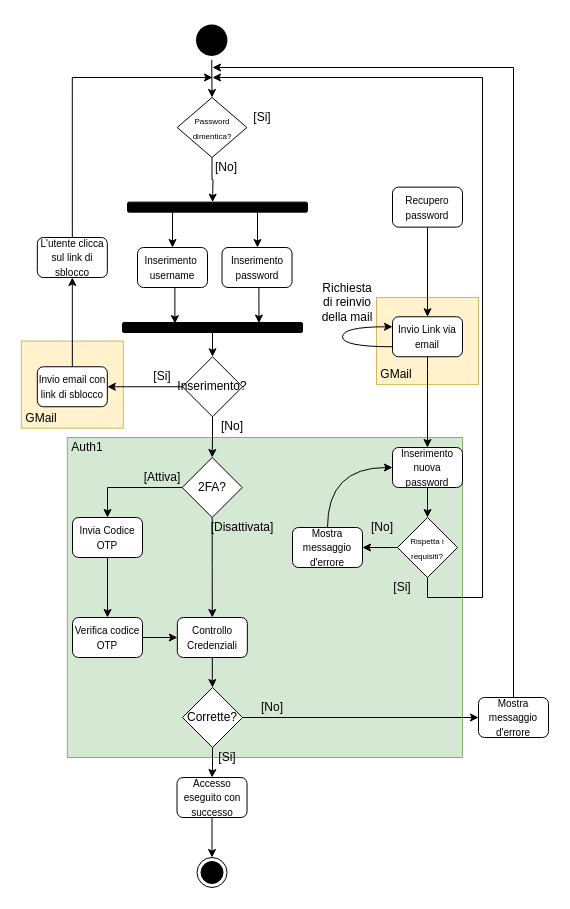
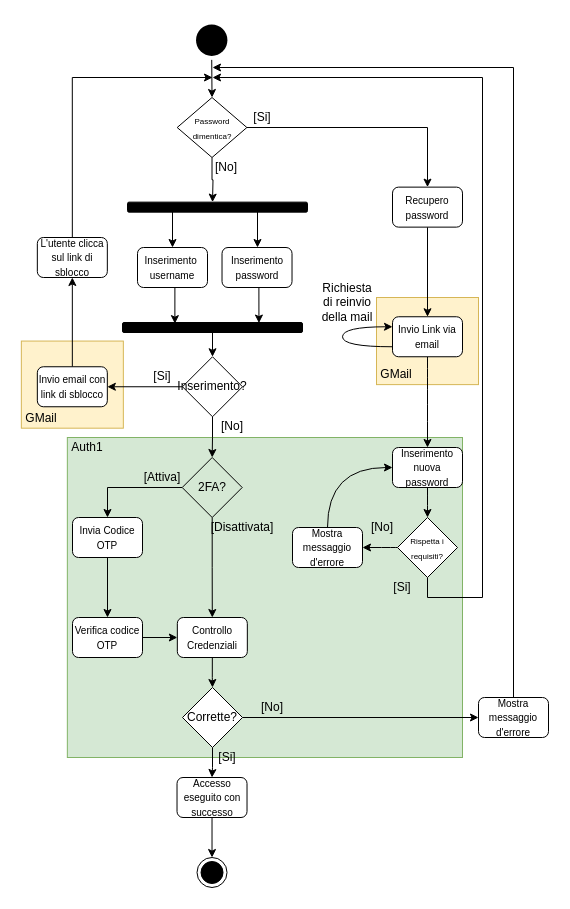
+ <mxCell id="10" style="edgeStyle=orthogonalEdgeStyle;rounded=0;orthogonalLoop=1;jettySize=auto;html=1;exitX=1;exitY=0.5;exitDx=0;exitDy=0;entryX=0.5;entryY=0;entryDx=0;entryDy=0;startArrow=none;startFill=0;endArrow=classic;endFill=1;" edge="1" parent="1" source="12" target="37"><mxGeometry relative="1" as="geometry" /></mxCell>
- <mxCell id="21" value="2FA?" style="rhombus;whiteSpace=wrap;html=1;rounded=0;strokeColor=#000000;strokeWidth=1;fillColor=#FFFFFF;" vertex="1" parent="1"><mxGeometry x="181.69" y="457" width="60" height="60" as="geometry" /></mxCell>
+ <mxCell id="21" value="2FA?" style="rhombus;whiteSpace=wrap;html=1;rounded=0;strokeColor=#000000;strokeWidth=1;fillColor=#d5e8d4;" vertex="1" parent="1"><mxGeometry x="181.69" y="457" width="60" height="60" as="geometry" /></mxCell>
